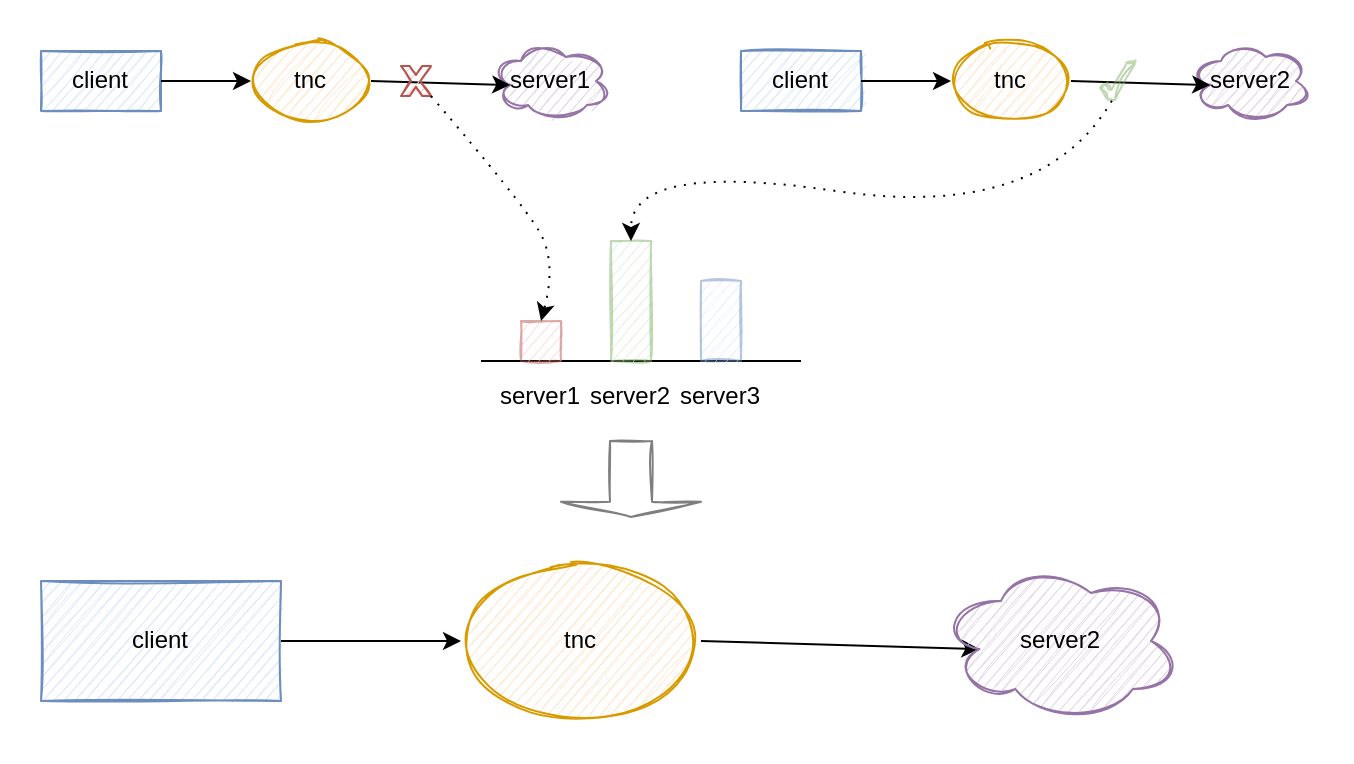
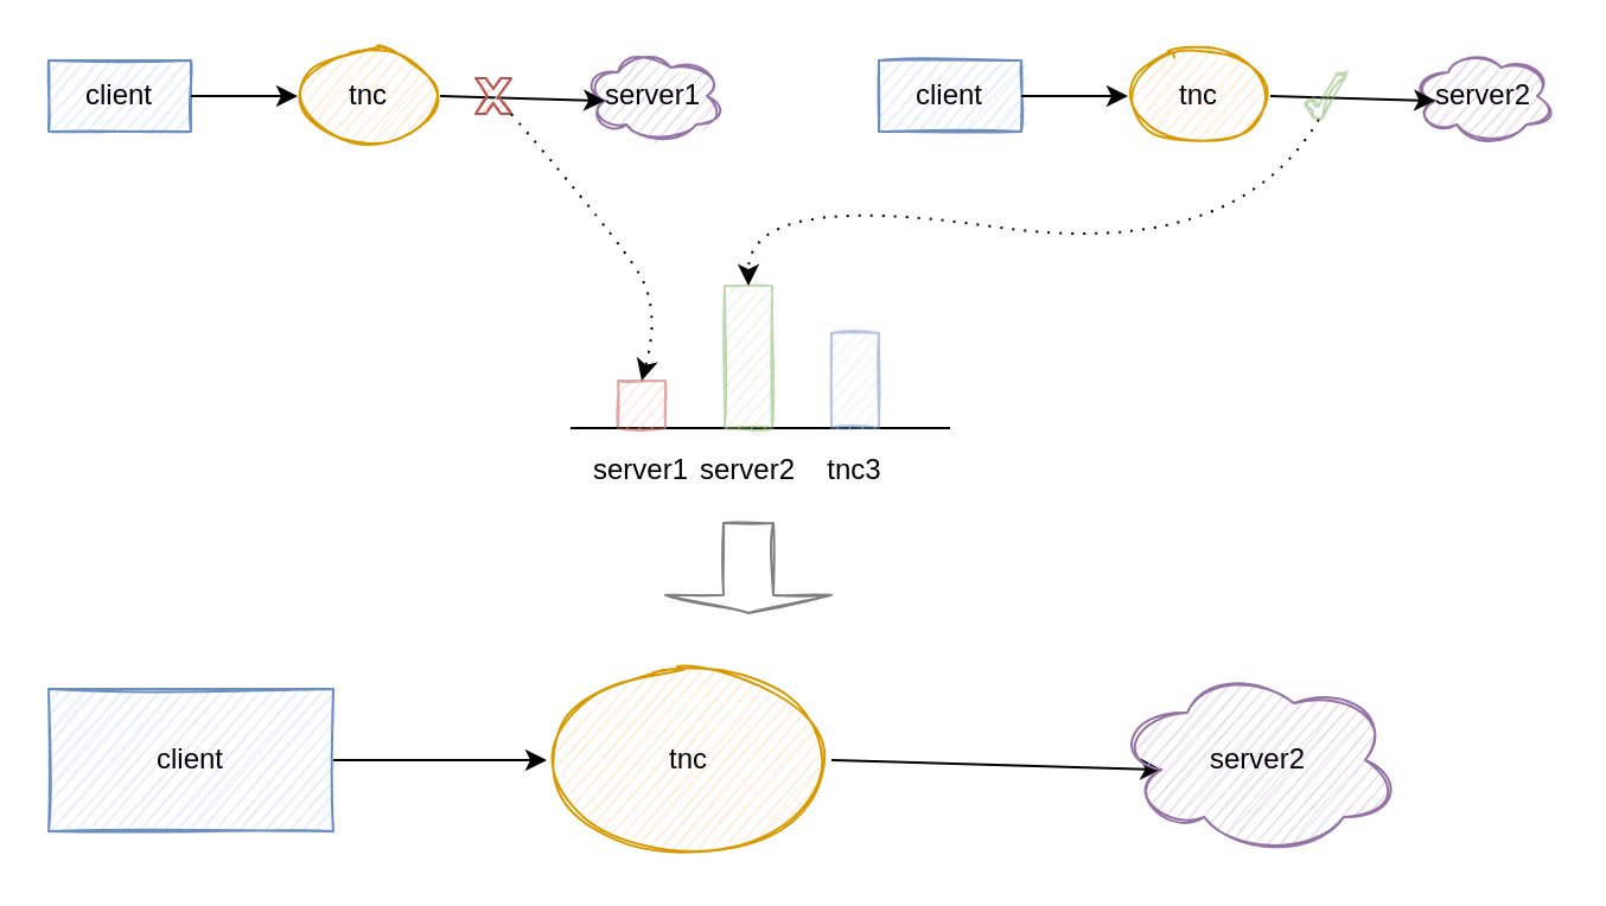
- <mxCell id="26" value="server3" style="text;html=1;strokeColor=none;fillColor=none;align=center;verticalAlign=middle;whiteSpace=wrap;rounded=0;sketch=1;opacity=50;" vertex="1" parent="1"><mxGeometry x="340" y="188" width="40" height="20" as="geometry" /></mxCell>
+ <mxCell id="26" value="tnc3" style="text;html=1;strokeColor=none;fillColor=none;align=center;verticalAlign=middle;whiteSpace=wrap;rounded=0;sketch=1;opacity=50;" vertex="1" parent="1"><mxGeometry x="340" y="188" width="40" height="20" as="geometry" /></mxCell>
